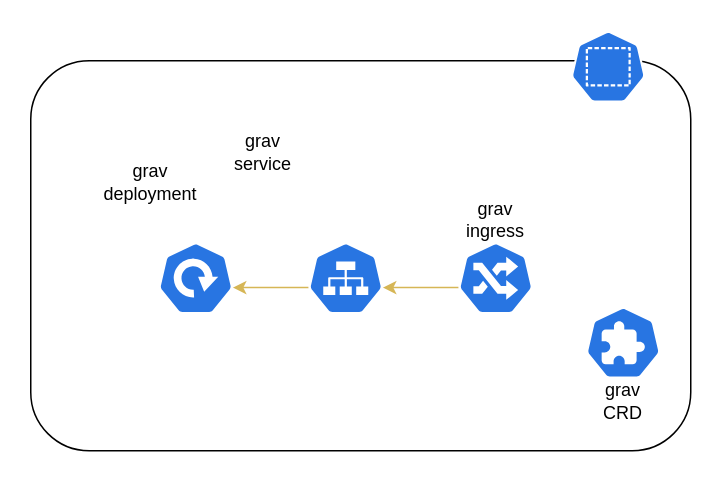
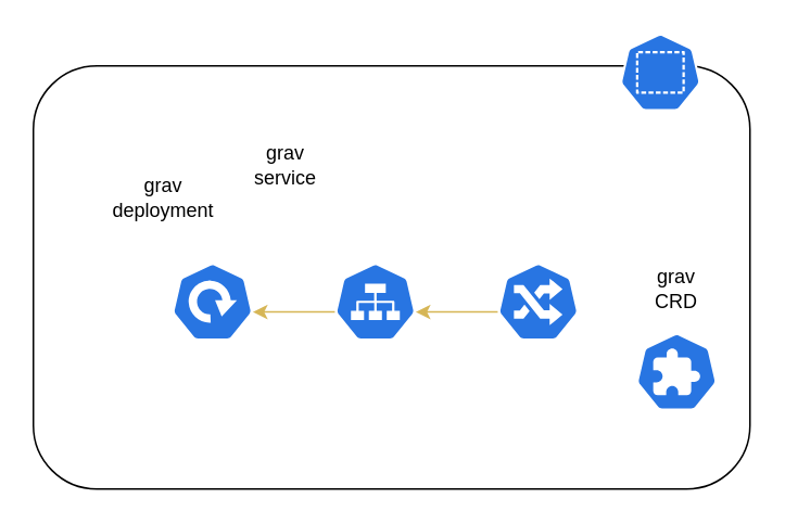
- <mxCell id="12" value="&lt;div&gt;grav&lt;/div&gt;&lt;div&gt;ingress&lt;br&gt;&lt;/div&gt;" style="text;html=1;strokeColor=none;fillColor=none;align=center;verticalAlign=middle;whiteSpace=wrap;rounded=0;" parent="1" vertex="1"><mxGeometry x="300" y="131" width="60" height="30" as="geometry" /></mxCell>
- <mxCell id="13" value="grav&lt;br&gt;CRD" style="text;html=1;strokeColor=none;fillColor=none;align=center;verticalAlign=middle;whiteSpace=wrap;rounded=0;" parent="1" vertex="1"><mxGeometry x="385" y="252" width="60" height="30" as="geometry" /></mxCell>
+ <mxCell id="13" value="grav&lt;br&gt;CRD" style="text;html=1;strokeColor=none;fillColor=none;align=center;verticalAlign=middle;whiteSpace=wrap;rounded=0;" parent="1" vertex="1"><mxGeometry x="385" y="162" width="60" height="30" as="geometry" /></mxCell>
